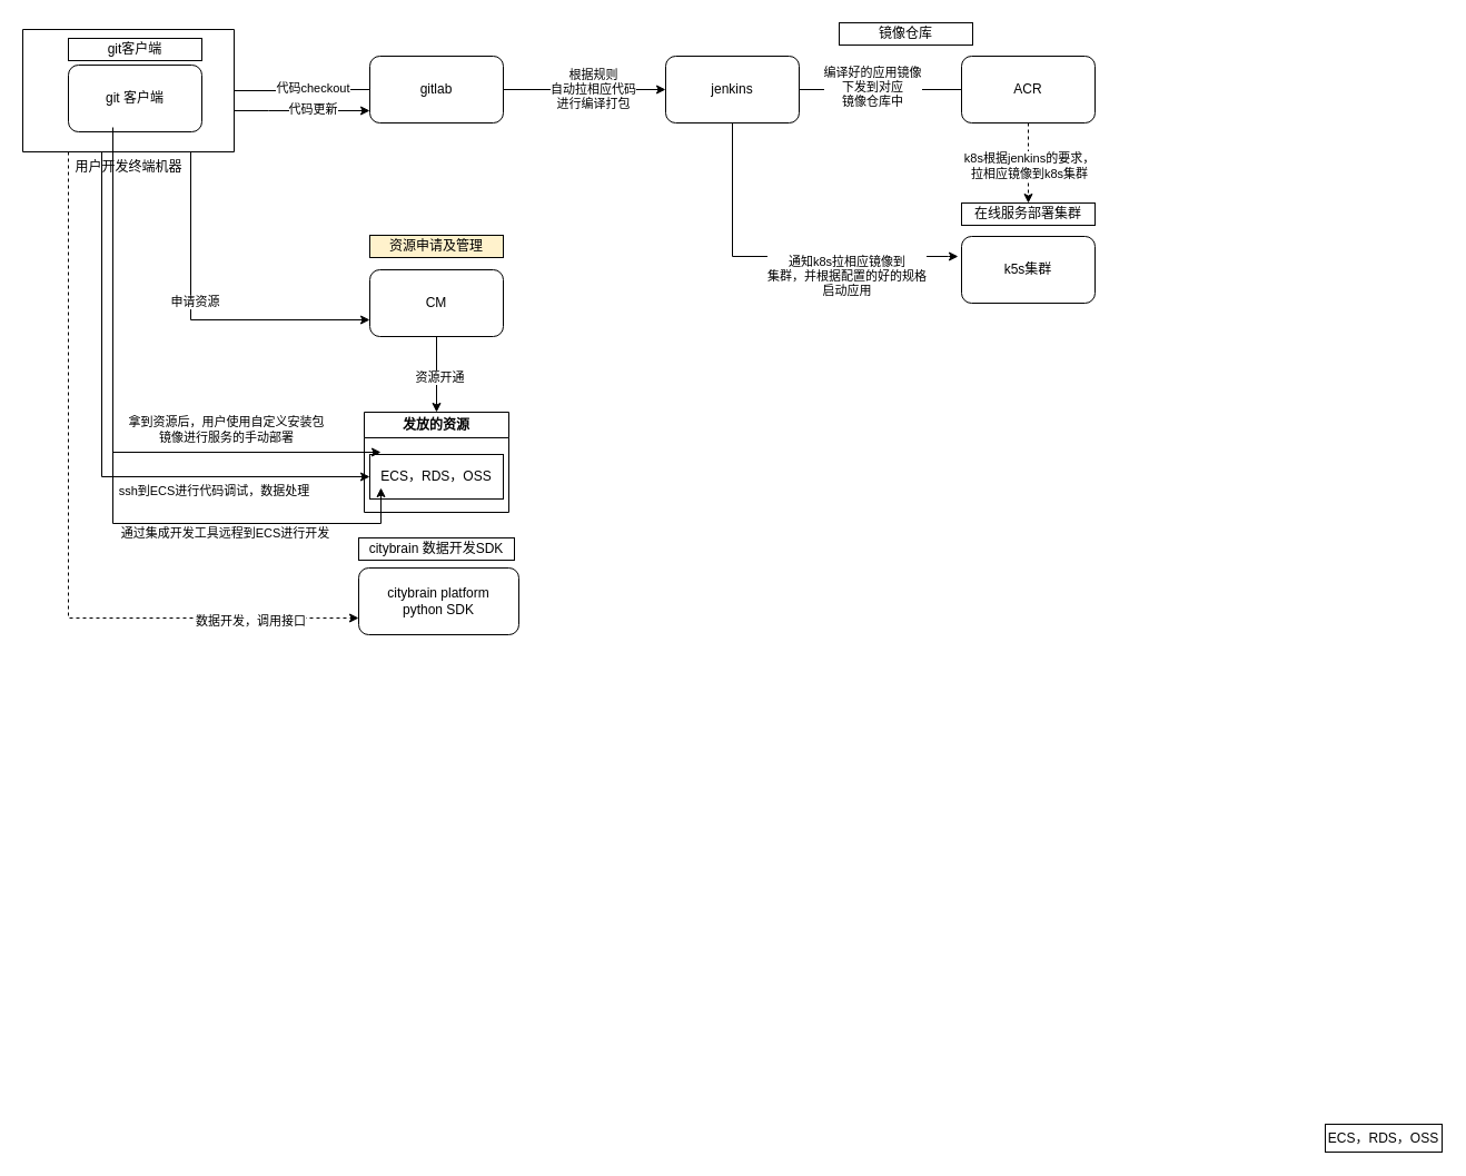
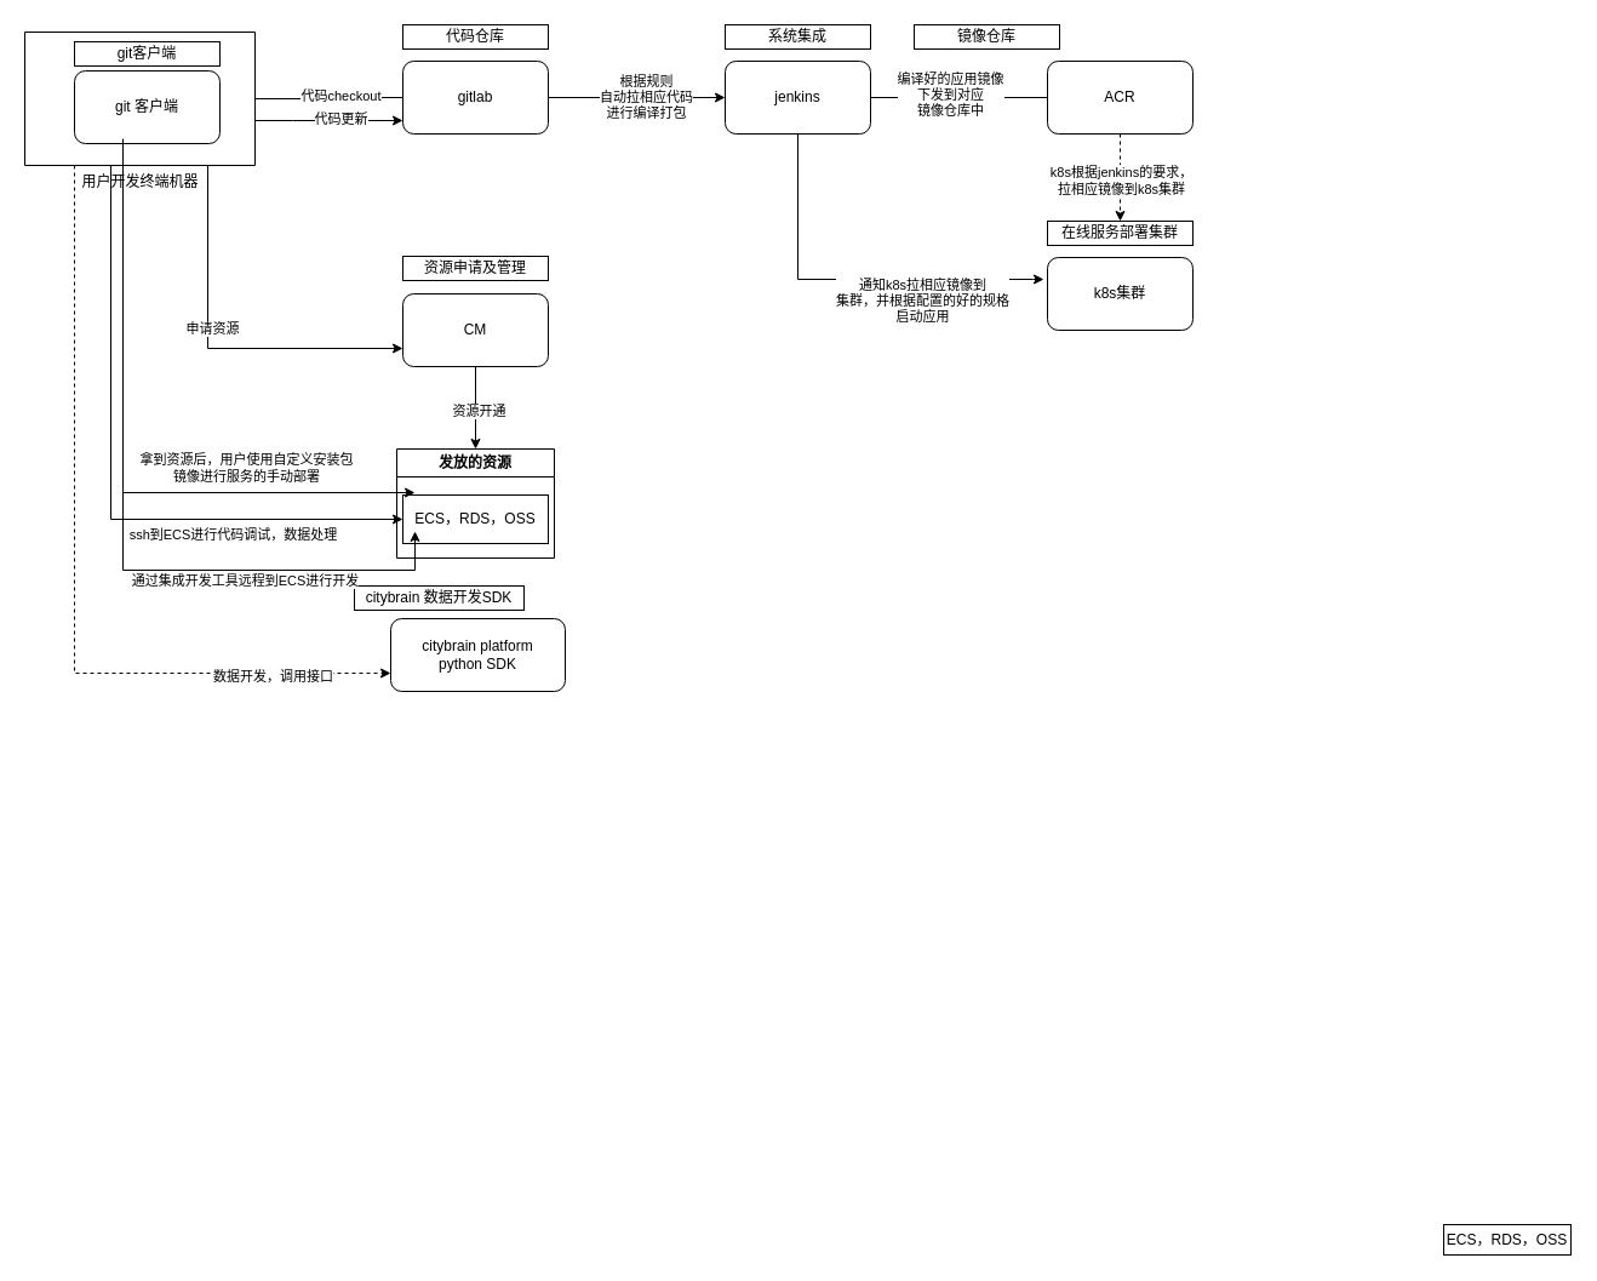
+ <mxCell id="21" value="代码仓库" style="rounded=0;whiteSpace=wrap;html=1;" vertex="1" parent="1"><mxGeometry x="332" y="20" width="120" height="20" as="geometry" /></mxCell>
+ <mxCell id="32" value="系统集成" style="rounded=0;whiteSpace=wrap;html=1;" vertex="1" parent="1"><mxGeometry x="598" y="20" width="120" height="20" as="geometry" /></mxCell>
- <mxCell id="12" value="资源申请及管理" style="rounded=0;whiteSpace=wrap;html=1;fillColor=#fff2cc;" vertex="1" parent="1"><mxGeometry x="332" y="211" width="120" height="20" as="geometry" /></mxCell>
+ <mxCell id="12" value="资源申请及管理" style="rounded=0;whiteSpace=wrap;html=1;" vertex="1" parent="1"><mxGeometry x="332" y="211" width="120" height="20" as="geometry" /></mxCell>
- <mxCell id="30" value="k5s集群" style="rounded=1;whiteSpace=wrap;html=1;" vertex="1" parent="1"><mxGeometry x="864" y="212" width="120" height="60" as="geometry" /></mxCell>
+ <mxCell id="30" value="k8s集群" style="rounded=1;whiteSpace=wrap;html=1;" vertex="1" parent="1"><mxGeometry x="864" y="212" width="120" height="60" as="geometry" /></mxCell>
- <mxCell id="39" value="citybrain 数据开发SDK" style="rounded=0;whiteSpace=wrap;html=1;" vertex="1" parent="1"><mxGeometry x="322" y="483" width="140" height="20" as="geometry" /></mxCell>
+ <mxCell id="39" value="citybrain 数据开发SDK" style="rounded=0;whiteSpace=wrap;html=1;" vertex="1" parent="1"><mxGeometry x="292" y="483" width="140" height="20" as="geometry" /></mxCell>
